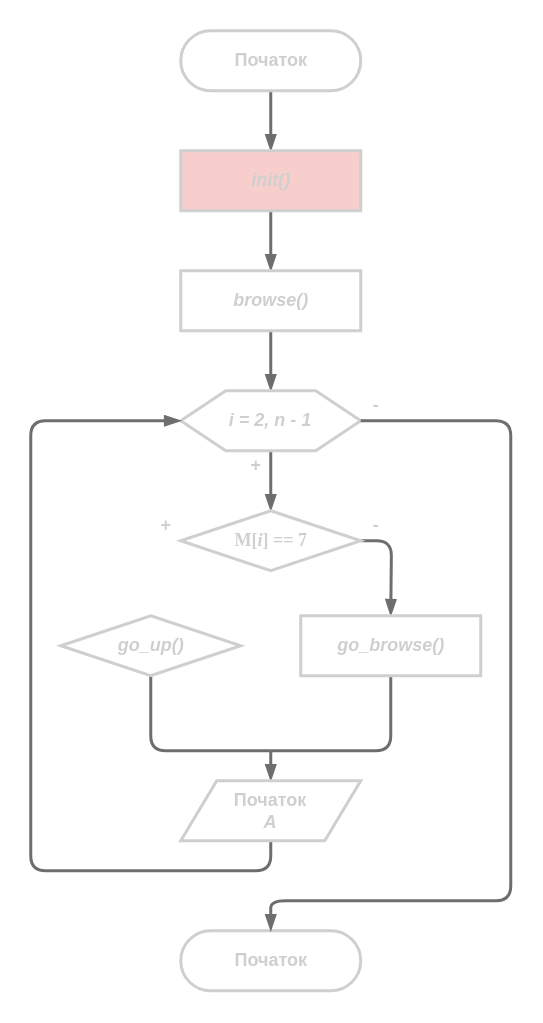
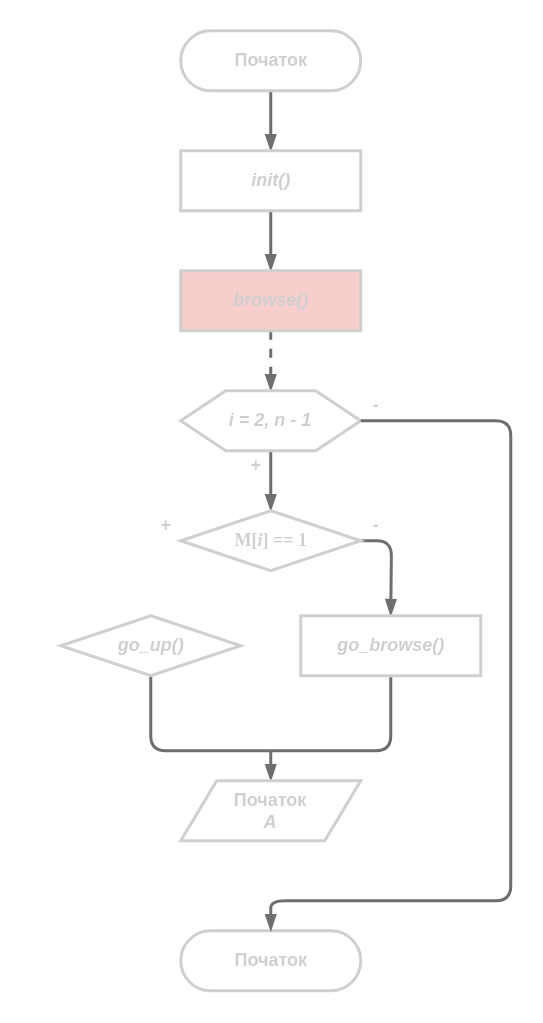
- <mxCell id="5" value="&lt;b&gt;&lt;i&gt;init()&lt;/i&gt;&lt;/b&gt;" style="html=1;dashed=0;whitespace=wrap;fontColor=#CFCFCF;strokeColor=#CFCFCF;strokeWidth=2;fillColor=#f8cecc;" vertex="1" parent="1"><mxGeometry x="120" y="100" width="120" height="40" as="geometry" /></mxCell>
+ <mxCell id="5" value="&lt;b&gt;&lt;i&gt;init()&lt;/i&gt;&lt;/b&gt;" style="html=1;dashed=0;whitespace=wrap;fontColor=#CFCFCF;strokeColor=#CFCFCF;strokeWidth=2;" vertex="1" parent="1"><mxGeometry x="120" y="100" width="120" height="40" as="geometry" /></mxCell>
- <mxCell id="7" value="&lt;b&gt;&lt;i&gt;browse()&lt;/i&gt;&lt;/b&gt;" style="html=1;dashed=0;whitespace=wrap;fontColor=#CFCFCF;strokeColor=#CFCFCF;strokeWidth=2;" vertex="1" parent="1"><mxGeometry x="120" y="180" width="120" height="40" as="geometry" /></mxCell>
+ <mxCell id="7" value="&lt;b&gt;&lt;i&gt;browse()&lt;/i&gt;&lt;/b&gt;" style="html=1;dashed=0;whitespace=wrap;fontColor=#CFCFCF;strokeColor=#CFCFCF;strokeWidth=2;fillColor=#f8cecc;" vertex="1" parent="1"><mxGeometry x="120" y="180" width="120" height="40" as="geometry" /></mxCell>
- <mxCell id="6" style="edgeStyle=orthogonalEdgeStyle;rounded=0;orthogonalLoop=1;jettySize=auto;html=1;entryX=0.5;entryY=0;entryDx=0;entryDy=0;fontColor=#CFCFCF;endArrow=blockThin;endFill=1;strokeColor=#6E6E6E;strokeWidth=2;" edge="1" parent="1" source="7" target="9"><mxGeometry relative="1" as="geometry" /></mxCell>
+ <mxCell id="6" style="edgeStyle=orthogonalEdgeStyle;rounded=0;orthogonalLoop=1;jettySize=auto;html=1;entryX=0.5;entryY=0;entryDx=0;entryDy=0;fontColor=#CFCFCF;endArrow=blockThin;endFill=1;strokeColor=#6E6E6E;strokeWidth=2;dashed=1;" edge="1" parent="1" source="7" target="9"><mxGeometry relative="1" as="geometry" /></mxCell>
- <mxCell id="11" value="&lt;font style=&quot;font-size: 12px&quot;&gt;&lt;b&gt;&lt;span lang=&quot;EN-US&quot; style=&quot;font-family: &amp;#34;times new roman&amp;#34; , serif&quot;&gt;M[&lt;/span&gt;&lt;i&gt;&lt;span lang=&quot;EN-US&quot; style=&quot;font-family: &amp;#34;times new roman&amp;#34; , serif&quot;&gt;i&lt;/span&gt;&lt;/i&gt;&lt;span lang=&quot;EN-US&quot; style=&quot;font-family: &amp;#34;times new roman&amp;#34; , serif&quot;&gt;] ==&lt;/span&gt;&lt;span lang=&quot;EN-US&quot; style=&quot;font-family: &amp;#34;times new roman&amp;#34; , serif&quot;&gt;&lt;i&gt;&amp;nbsp;&lt;/i&gt;7&lt;/span&gt;&lt;/b&gt;&lt;/font&gt;" style="shape=rhombus;html=1;dashed=0;whitespace=wrap;perimeter=rhombusPerimeter;fontColor=#CFCFCF;strokeColor=#CFCFCF;strokeWidth=2;" vertex="1" parent="1"><mxGeometry x="120" y="340" width="120" height="40" as="geometry" /></mxCell>
+ <mxCell id="11" value="&lt;font style=&quot;font-size: 12px&quot;&gt;&lt;b&gt;&lt;span lang=&quot;EN-US&quot; style=&quot;font-family: &amp;#34;times new roman&amp;#34; , serif&quot;&gt;M[&lt;/span&gt;&lt;i&gt;&lt;span lang=&quot;EN-US&quot; style=&quot;font-family: &amp;#34;times new roman&amp;#34; , serif&quot;&gt;i&lt;/span&gt;&lt;/i&gt;&lt;span lang=&quot;EN-US&quot; style=&quot;font-family: &amp;#34;times new roman&amp;#34; , serif&quot;&gt;] ==&lt;/span&gt;&lt;span lang=&quot;EN-US&quot; style=&quot;font-family: &amp;#34;times new roman&amp;#34; , serif&quot;&gt;&lt;i&gt;&amp;nbsp;&lt;/i&gt;1&lt;/span&gt;&lt;/b&gt;&lt;/font&gt;" style="shape=rhombus;html=1;dashed=0;whitespace=wrap;perimeter=rhombusPerimeter;fontColor=#CFCFCF;strokeColor=#CFCFCF;strokeWidth=2;" vertex="1" parent="1"><mxGeometry x="120" y="340" width="120" height="40" as="geometry" /></mxCell>
- <mxCell id="17" style="edgeStyle=orthogonalEdgeStyle;rounded=1;orthogonalLoop=1;jettySize=auto;html=1;fontColor=#CFCFCF;endArrow=blockThin;endFill=1;strokeColor=#6E6E6E;strokeWidth=2;entryX=0;entryY=0.5;entryDx=0;entryDy=0;" edge="1" parent="1" source="18" target="9"><mxGeometry relative="1" as="geometry"><mxPoint x="10" y="280" as="targetPoint" /><Array as="points"><mxPoint x="180" y="580" /><mxPoint x="20" y="580" /><mxPoint x="20" y="280" /></Array></mxGeometry></mxCell>
